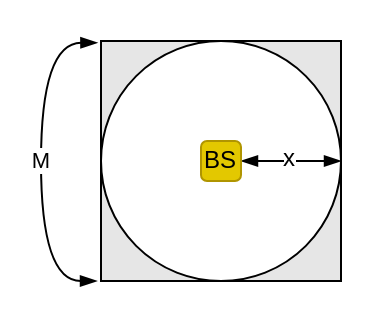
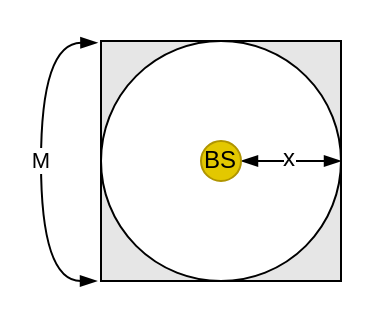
- <mxCell id="7" value="&lt;font color=&quot;#000000&quot;&gt;BS&lt;/font&gt;" style="whiteSpace=wrap;html=1;fillColor=#e3c800;strokeColor=#B09500;fontColor=#ffffff;rounded=1;" parent="1" vertex="1"><mxGeometry x="100" y="70" width="20" height="20" as="geometry" /></mxCell>
+ <mxCell id="7" value="&lt;font color=&quot;#000000&quot;&gt;BS&lt;/font&gt;" style="ellipse;whiteSpace=wrap;html=1;fillColor=#e3c800;strokeColor=#B09500;fontColor=#ffffff;" parent="1" vertex="1"><mxGeometry x="100" y="70" width="20" height="20" as="geometry" /></mxCell>
